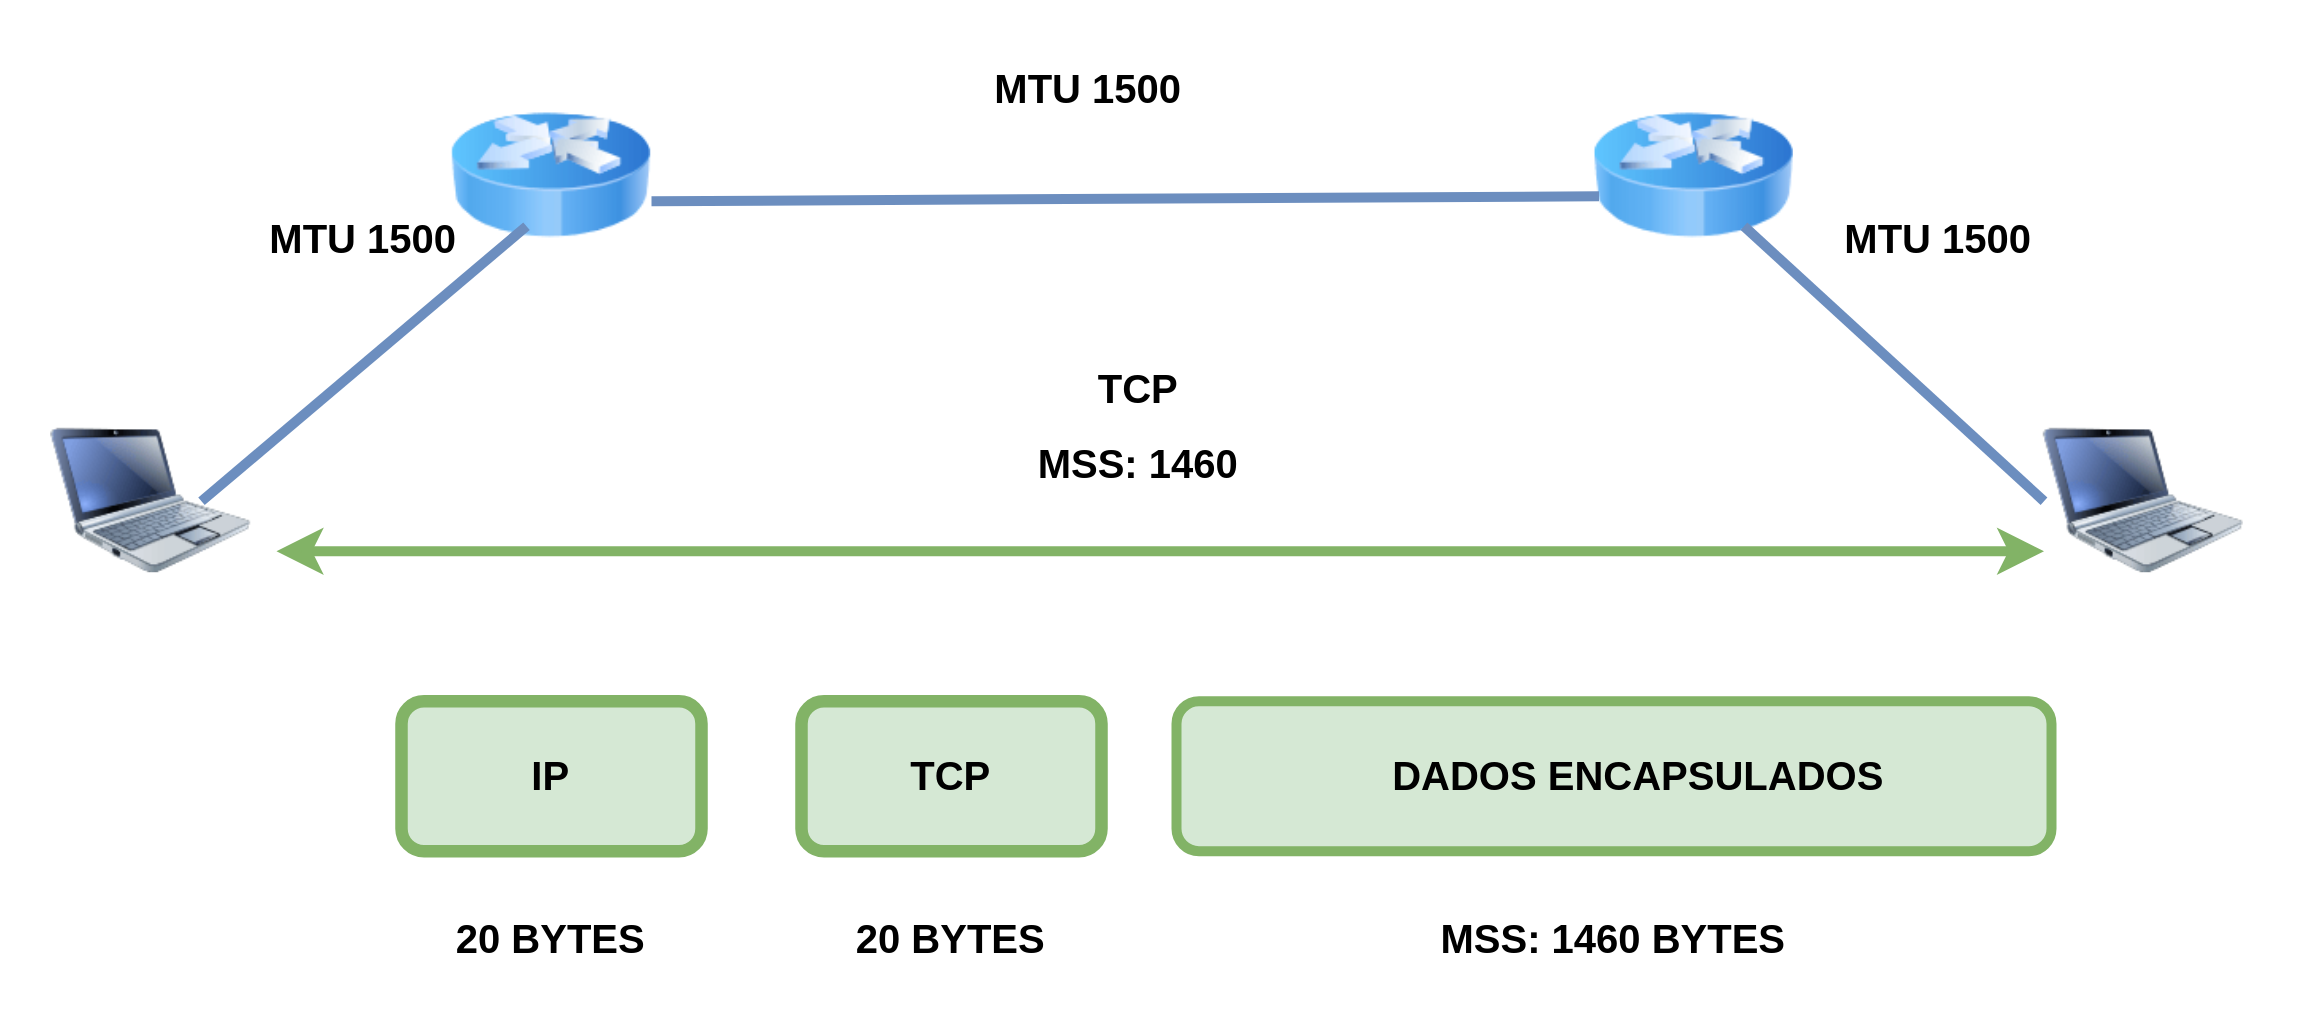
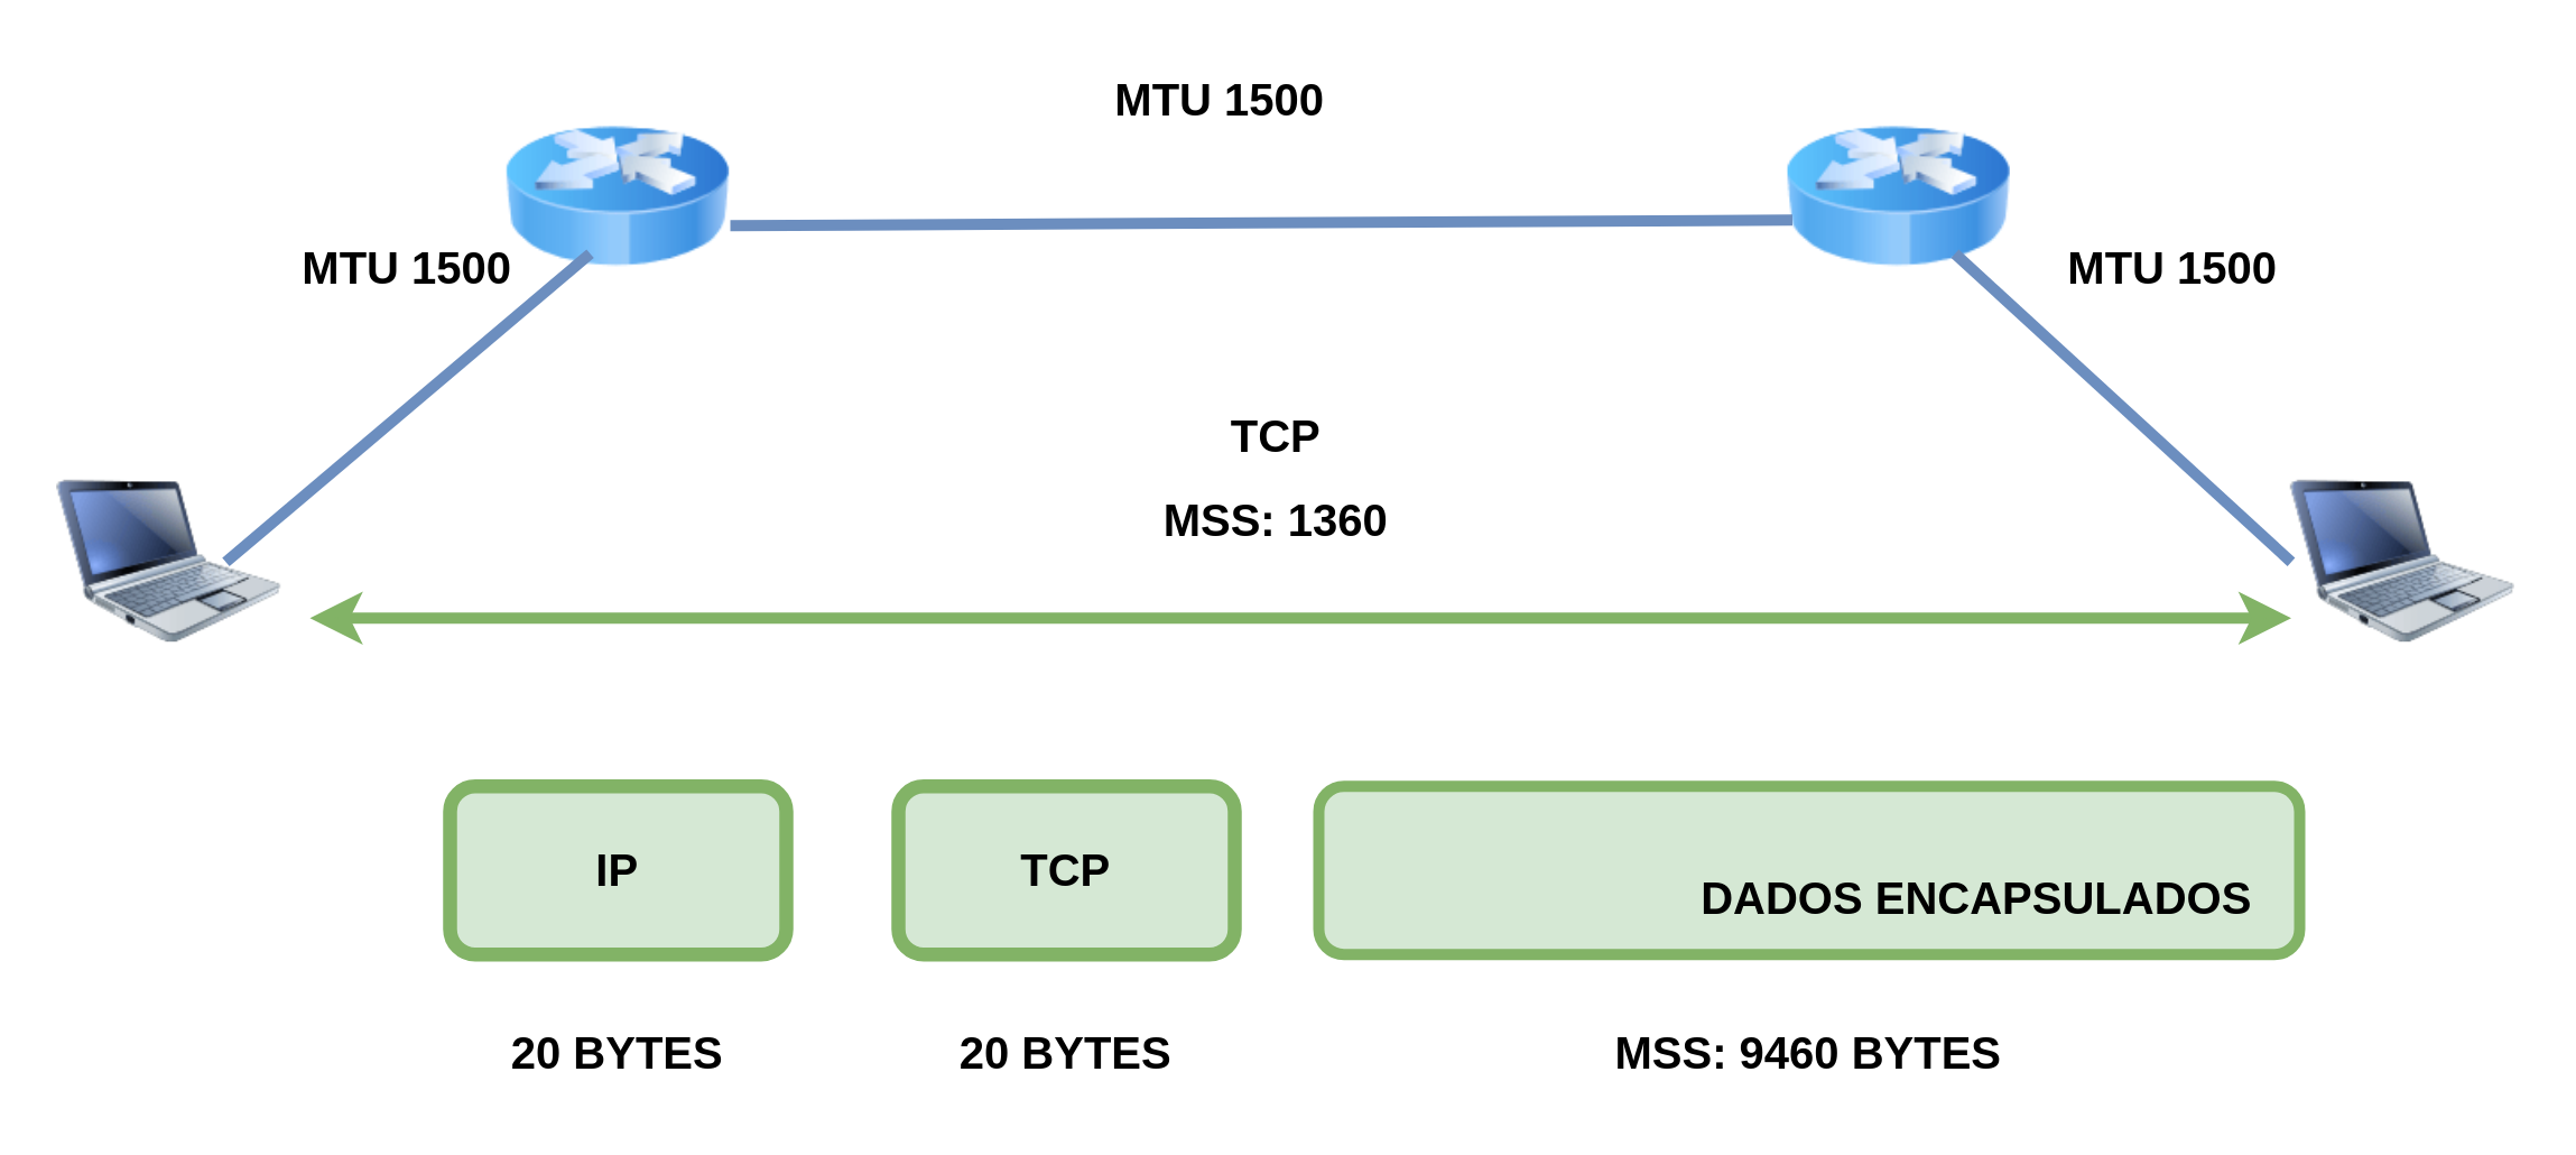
- <mxCell id="8" value="MSS: 1460" style="text;html=1;strokeColor=none;fillColor=none;align=center;verticalAlign=middle;whiteSpace=wrap;rounded=0;fontSize=16;fontStyle=1" vertex="1" parent="1"><mxGeometry x="370" y="170" width="170" height="30" as="geometry" /></mxCell>
+ <mxCell id="8" value="MSS: 1360" style="text;html=1;strokeColor=none;fillColor=none;align=center;verticalAlign=middle;whiteSpace=wrap;rounded=0;fontSize=16;fontStyle=1" vertex="1" parent="1"><mxGeometry x="370" y="170" width="170" height="30" as="geometry" /></mxCell>
- <mxCell id="20" value="DADOS ENCAPSULADOS" style="text;html=1;strokeColor=none;fillColor=none;align=center;verticalAlign=middle;whiteSpace=wrap;rounded=0;fontSize=16;fontStyle=1" vertex="1" parent="1"><mxGeometry x="550" y="295" width="210" height="30" as="geometry" /></mxCell>
+ <mxCell id="20" value="DADOS ENCAPSULADOS" style="text;html=1;strokeColor=none;fillColor=none;align=center;verticalAlign=middle;whiteSpace=wrap;rounded=0;fontSize=16;fontStyle=1" vertex="1" parent="1"><mxGeometry x="600" y="305" width="210" height="30" as="geometry" /></mxCell>
- <mxCell id="23" value="MSS: 1460 BYTES" style="text;html=1;strokeColor=none;fillColor=none;align=center;verticalAlign=middle;whiteSpace=wrap;rounded=0;fontSize=16;fontStyle=1" vertex="1" parent="1"><mxGeometry x="560" y="360" width="170" height="30" as="geometry" /></mxCell>
+ <mxCell id="23" value="MSS: 9460 BYTES" style="text;html=1;strokeColor=none;fillColor=none;align=center;verticalAlign=middle;whiteSpace=wrap;rounded=0;fontSize=16;fontStyle=1" vertex="1" parent="1"><mxGeometry x="560" y="360" width="170" height="30" as="geometry" /></mxCell>
